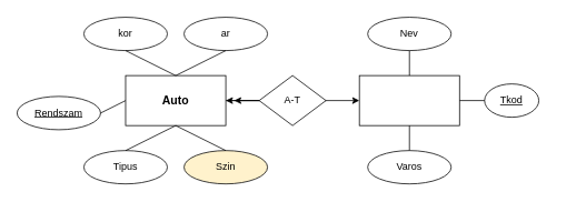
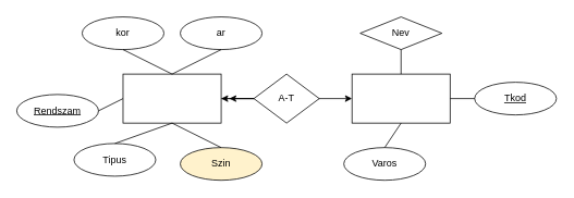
- <mxCell id="17" value="Nev" style="ellipse;whiteSpace=wrap;html=1;align=center;" vertex="1" parent="1"><mxGeometry x="440" y="20" width="100" height="40" as="geometry" /></mxCell>
+ <mxCell id="17" value="Nev" style="rhombus;whiteSpace=wrap;html=1;align=center;" vertex="1" parent="1"><mxGeometry x="440" y="20" width="100" height="40" as="geometry" /></mxCell>
- <mxCell id="7" value="&lt;b&gt;&lt;font style=&quot;font-size: 14px;&quot;&gt;Auto&lt;/font&gt;&lt;/b&gt;" style="text;html=1;align=center;verticalAlign=middle;whiteSpace=wrap;rounded=0;" vertex="1" parent="1"><mxGeometry x="180" y="105" width="60" height="30" as="geometry" /></mxCell>
- <mxCell id="15" value="Tkod" style="ellipse;whiteSpace=wrap;html=1;align=center;fontStyle=4;" vertex="1" parent="1"><mxGeometry x="580" y="100" width="65" height="40" as="geometry" /></mxCell>
+ <mxCell id="15" value="Tkod" style="ellipse;whiteSpace=wrap;html=1;align=center;fontStyle=4;" vertex="1" parent="1"><mxGeometry x="580" y="100" width="100" height="40" as="geometry" /></mxCell>
- <mxCell id="10" value="Tipus" style="ellipse;whiteSpace=wrap;html=1;align=center;" vertex="1" parent="1"><mxGeometry x="100" y="180" width="100" height="40" as="geometry" /></mxCell>
+ <mxCell id="10" value="Tipus" style="ellipse;whiteSpace=wrap;html=1;align=center;" vertex="1" parent="1"><mxGeometry x="90" y="175" width="100" height="40" as="geometry" /></mxCell>
- <mxCell id="16" value="Varos" style="ellipse;whiteSpace=wrap;html=1;align=center;" vertex="1" parent="1"><mxGeometry x="440" y="180" width="100" height="40" as="geometry" /></mxCell>
+ <mxCell id="16" value="Varos" style="ellipse;whiteSpace=wrap;html=1;align=center;" vertex="1" parent="1"><mxGeometry x="420" y="180" width="100" height="40" as="geometry" /></mxCell>
